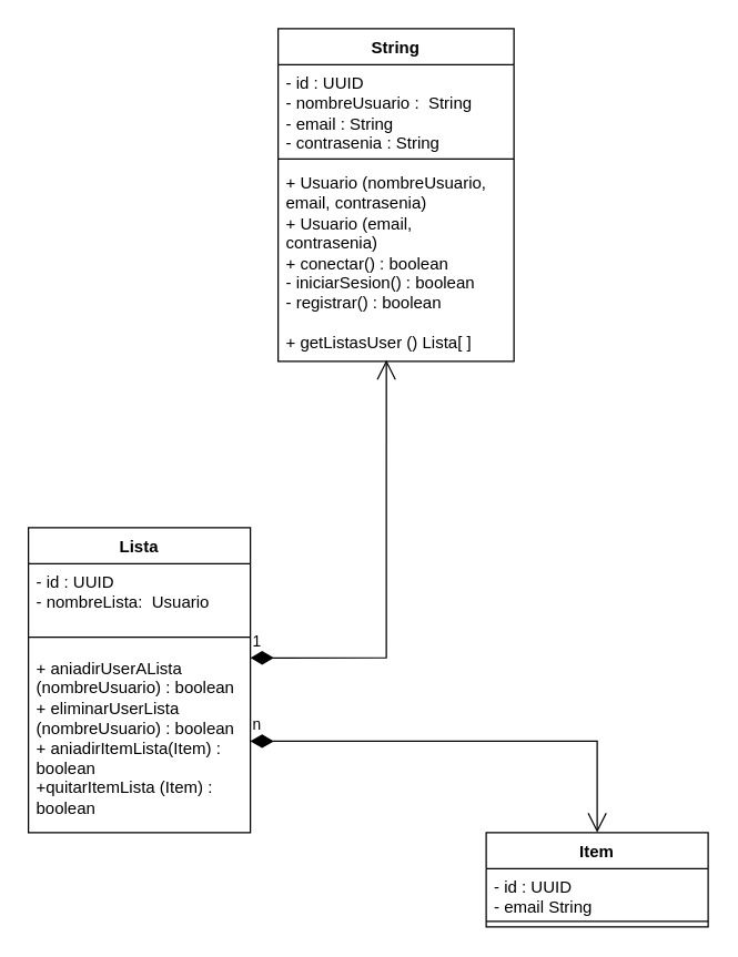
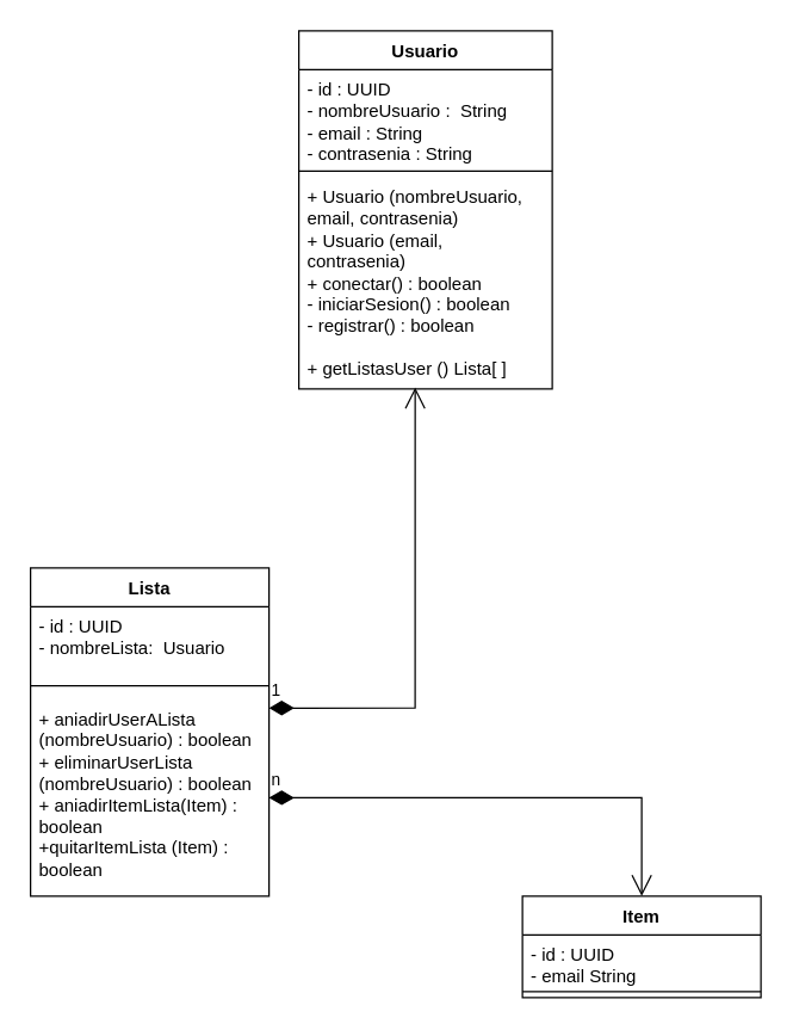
- <mxCell id="2" value="String" style="swimlane;fontStyle=1;align=center;verticalAlign=top;childLayout=stackLayout;horizontal=1;startSize=26;horizontalStack=0;resizeParent=1;resizeParentMax=0;resizeLast=0;collapsible=1;marginBottom=0;whiteSpace=wrap;html=1;" vertex="1" parent="1"><mxGeometry x="200" y="20" width="170" height="240" as="geometry" /></mxCell>
+ <mxCell id="2" value="Usuario" style="swimlane;fontStyle=1;align=center;verticalAlign=top;childLayout=stackLayout;horizontal=1;startSize=26;horizontalStack=0;resizeParent=1;resizeParentMax=0;resizeLast=0;collapsible=1;marginBottom=0;whiteSpace=wrap;html=1;" vertex="1" parent="1"><mxGeometry x="200" y="20" width="170" height="240" as="geometry" /></mxCell>
